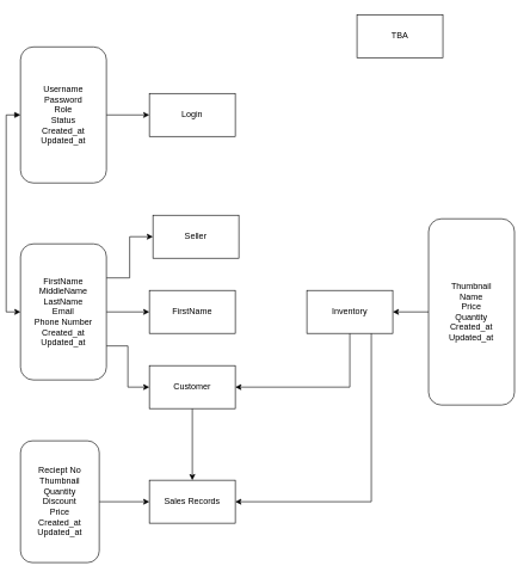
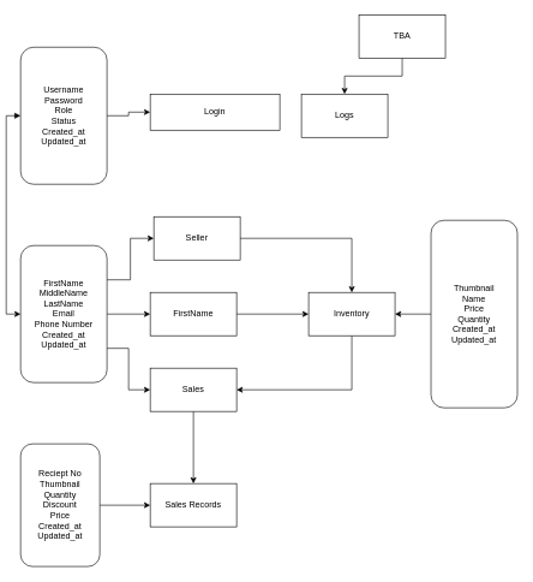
+ <mxCell id="25" style="edgeStyle=orthogonalEdgeStyle;rounded=0;orthogonalLoop=1;jettySize=auto;html=1;exitX=0.5;exitY=1;exitDx=0;exitDy=0;" parent="1" source="26" target="24" edge="1"><mxGeometry relative="1" as="geometry" /></mxCell>
- <mxCell id="2" value="Login" style="whiteSpace=wrap;html=1;rounded=0;" parent="1" vertex="1"><mxGeometry x="200" y="130" width="120" height="60" as="geometry" /></mxCell>
+ <mxCell id="2" value="Login" style="whiteSpace=wrap;html=1;rounded=0;" parent="1" vertex="1"><mxGeometry x="200" y="130" width="180" height="50" as="geometry" /></mxCell>
+ <mxCell id="24" value="Logs" style="rounded=0;whiteSpace=wrap;html=1;" parent="1" vertex="1"><mxGeometry x="410" y="130" width="120" height="60" as="geometry" /></mxCell>
+ <mxCell id="10" style="edgeStyle=orthogonalEdgeStyle;rounded=0;orthogonalLoop=1;jettySize=auto;html=1;exitX=1;exitY=0.5;exitDx=0;exitDy=0;" parent="1" source="11" target="5" edge="1"><mxGeometry relative="1" as="geometry" /></mxCell>
+ <mxCell id="6" style="edgeStyle=orthogonalEdgeStyle;rounded=0;orthogonalLoop=1;jettySize=auto;html=1;exitX=1;exitY=0.5;exitDx=0;exitDy=0;entryX=0;entryY=0.5;entryDx=0;entryDy=0;" parent="1" source="7" target="5" edge="1"><mxGeometry relative="1" as="geometry" /></mxCell>
- <mxCell id="9" value="Customer&lt;br&gt;" style="rounded=0;whiteSpace=wrap;html=1;" parent="1" vertex="1"><mxGeometry x="200" y="510" width="120" height="60" as="geometry" /></mxCell>
+ <mxCell id="9" value="Sales&lt;br&gt;" style="rounded=0;whiteSpace=wrap;html=1;" parent="1" vertex="1"><mxGeometry x="200" y="510" width="120" height="60" as="geometry" /></mxCell>
- <mxCell id="4" style="edgeStyle=orthogonalEdgeStyle;rounded=0;orthogonalLoop=1;jettySize=auto;html=1;exitX=0.75;exitY=1;exitDx=0;exitDy=0;entryX=1;entryY=0.5;entryDx=0;entryDy=0;" parent="1" source="5" target="23" edge="1"><mxGeometry relative="1" as="geometry" /></mxCell>
